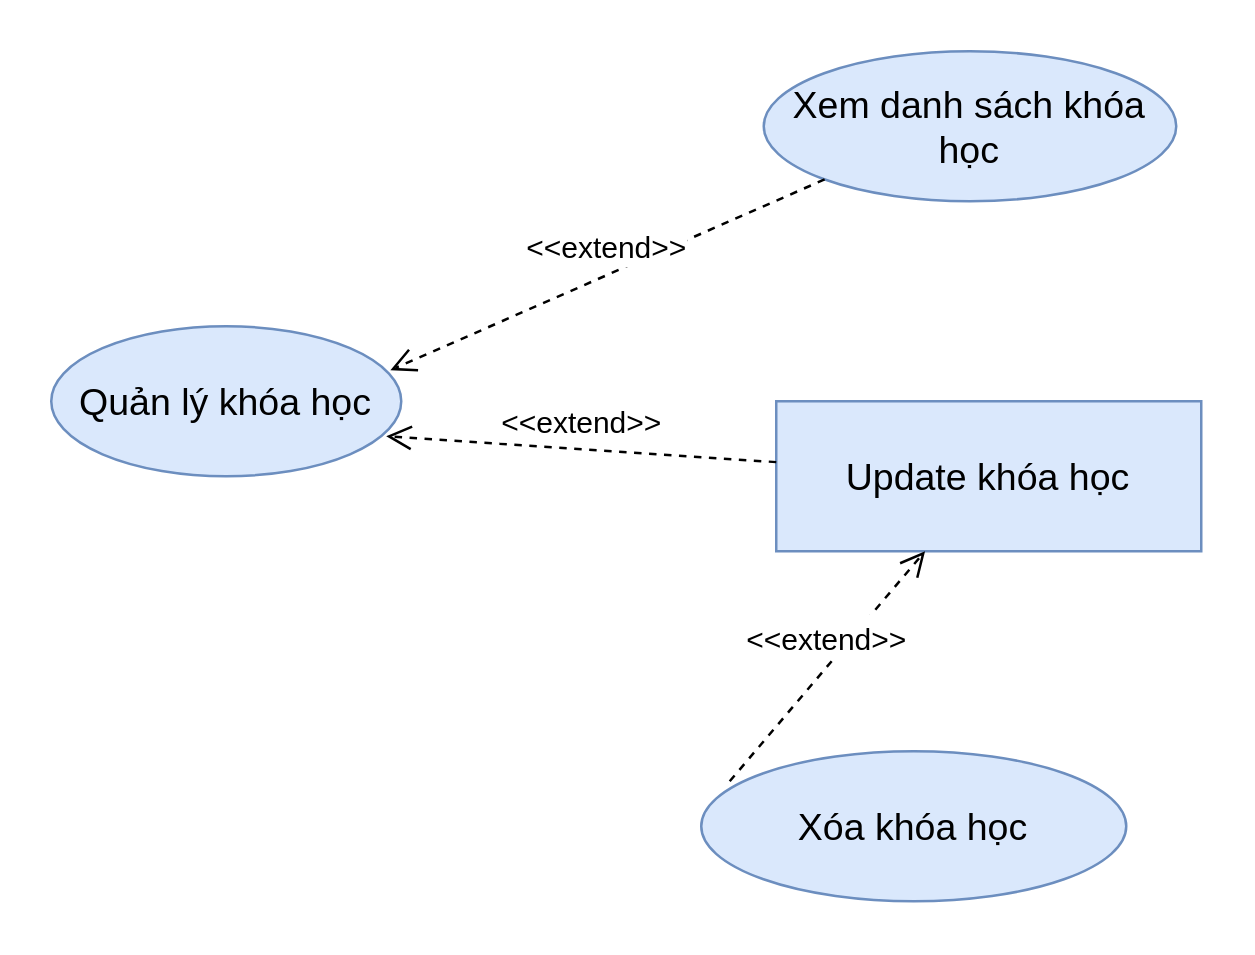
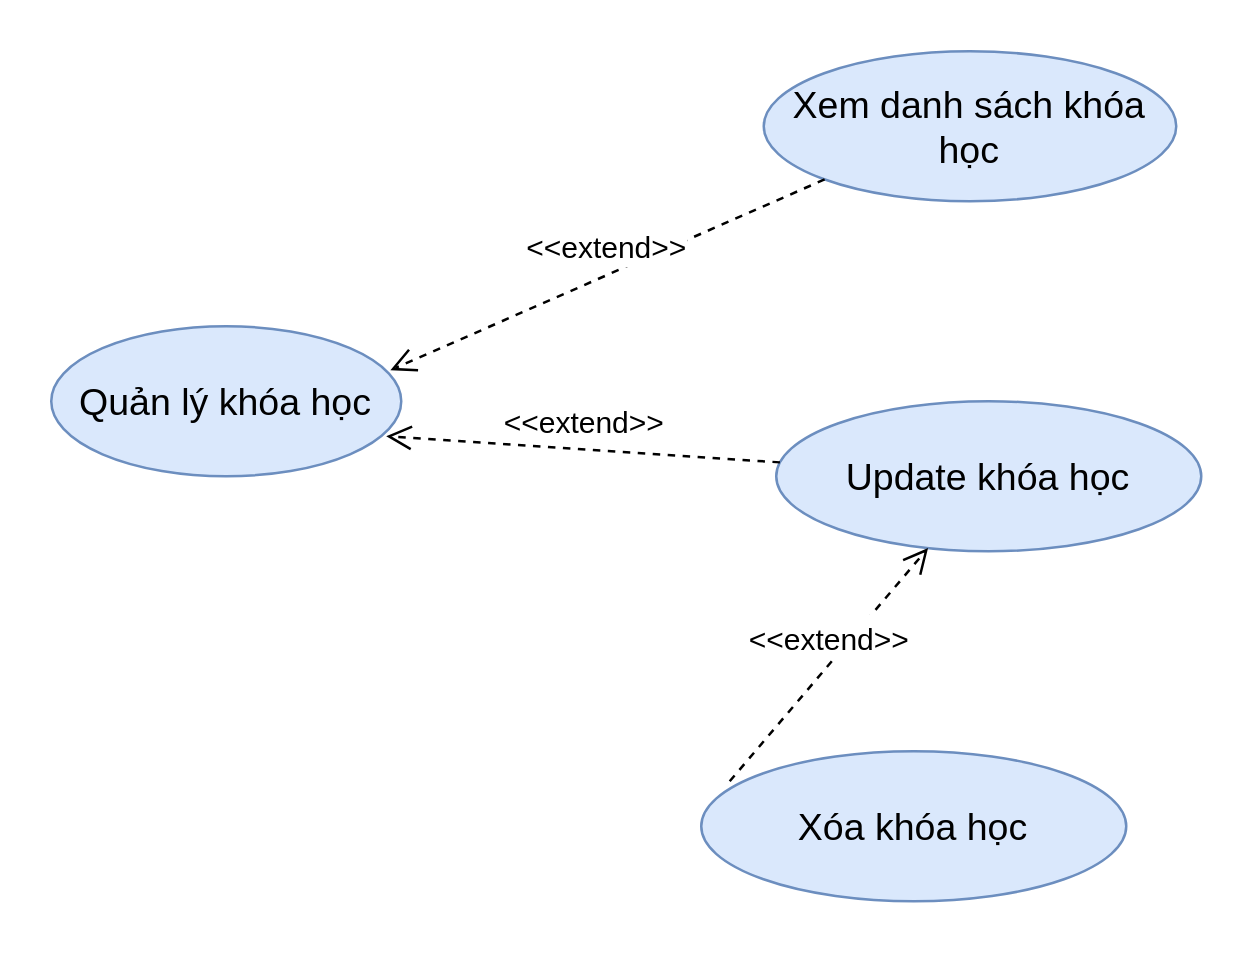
- <mxCell id="4" value="&lt;span style=&quot;font-size: 15px&quot;&gt;Update khóa học&lt;/span&gt;" style="whiteSpace=wrap;html=1;fillColor=#dae8fc;strokeColor=#6c8ebf;rounded=0;" vertex="1" parent="1"><mxGeometry x="310" y="160" width="170" height="60" as="geometry" /></mxCell>
+ <mxCell id="4" value="&lt;span style=&quot;font-size: 15px&quot;&gt;Update khóa học&lt;/span&gt;" style="ellipse;whiteSpace=wrap;html=1;fillColor=#dae8fc;strokeColor=#6c8ebf;" vertex="1" parent="1"><mxGeometry x="310" y="160" width="170" height="60" as="geometry" /></mxCell>
